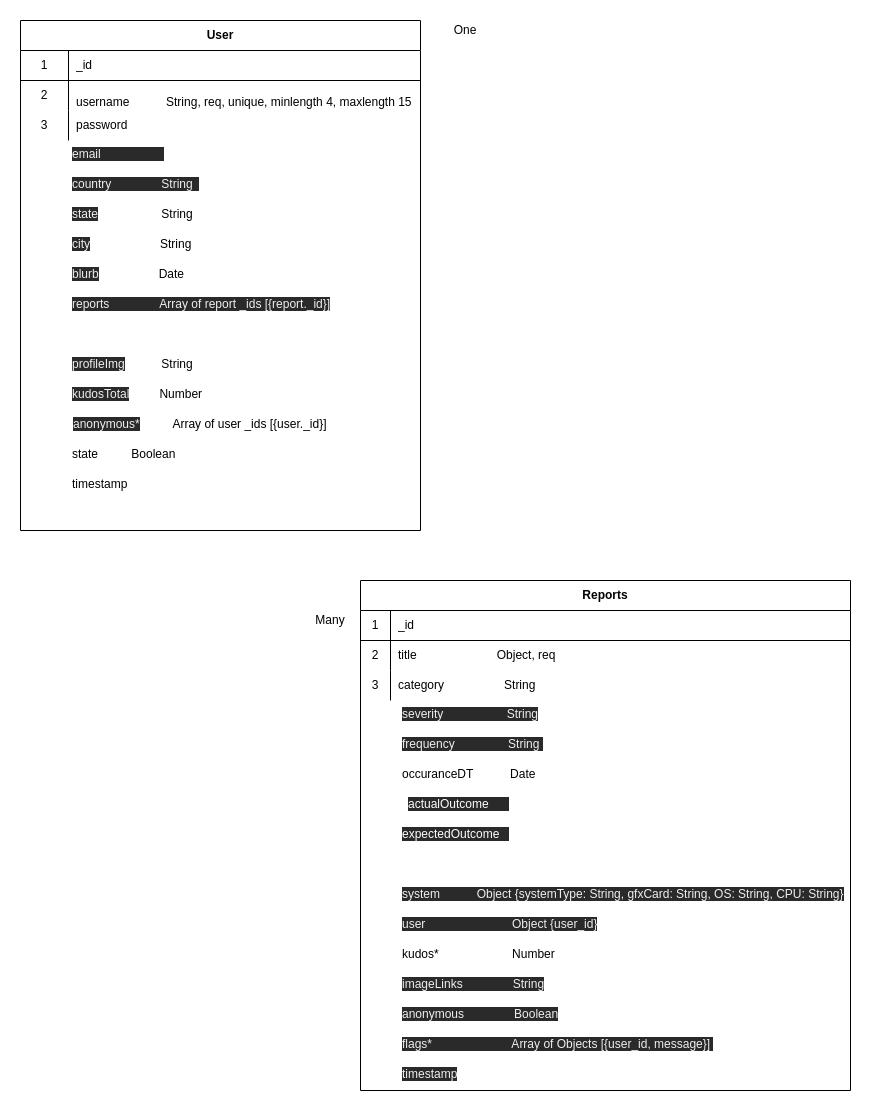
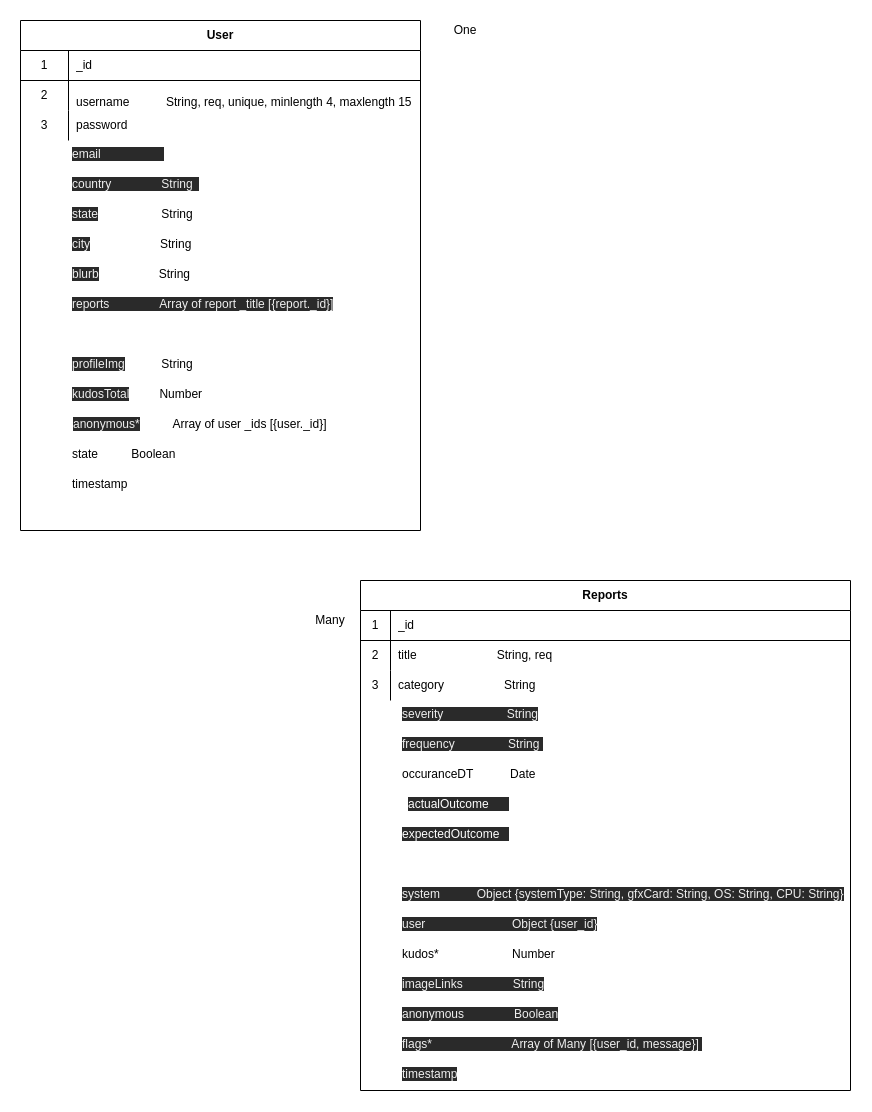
- <mxCell id="28" value="&lt;span style=&quot;color: rgb(240 , 240 , 240) ; font-family: &amp;#34;helvetica&amp;#34; ; font-size: 12px ; font-style: normal ; font-weight: 400 ; letter-spacing: normal ; text-align: left ; text-indent: 0px ; text-transform: none ; word-spacing: 0px ; background-color: rgb(42 , 42 , 42) ; display: inline ; float: none&quot;&gt;blurb&lt;/span&gt;&lt;span style=&quot;font-family: &amp;#34;helvetica&amp;#34;&quot;&gt;&amp;nbsp; &amp;nbsp; &amp;nbsp; &amp;nbsp; &amp;nbsp; &amp;nbsp; &amp;nbsp; &amp;nbsp; &amp;nbsp; Date&lt;/span&gt;" style="text;whiteSpace=wrap;html=1;" vertex="1" parent="25"><mxGeometry y="120" width="350.0" height="30" as="geometry" /></mxCell>
+ <mxCell id="28" value="&lt;span style=&quot;color: rgb(240 , 240 , 240) ; font-family: &amp;#34;helvetica&amp;#34; ; font-size: 12px ; font-style: normal ; font-weight: 400 ; letter-spacing: normal ; text-align: left ; text-indent: 0px ; text-transform: none ; word-spacing: 0px ; background-color: rgb(42 , 42 , 42) ; display: inline ; float: none&quot;&gt;blurb&lt;/span&gt;&lt;span style=&quot;font-family: &amp;#34;helvetica&amp;#34;&quot;&gt;&amp;nbsp; &amp;nbsp; &amp;nbsp; &amp;nbsp; &amp;nbsp; &amp;nbsp; &amp;nbsp; &amp;nbsp; &amp;nbsp; String&lt;/span&gt;" style="text;whiteSpace=wrap;html=1;" vertex="1" parent="25"><mxGeometry y="120" width="350.0" height="30" as="geometry" /></mxCell>
- <mxCell id="34" value="&lt;span style=&quot;color: rgb(240 , 240 , 240) ; font-family: &amp;#34;helvetica&amp;#34; ; font-size: 12px ; font-style: normal ; font-weight: 400 ; letter-spacing: normal ; text-align: left ; text-indent: 0px ; text-transform: none ; word-spacing: 0px ; background-color: rgb(42 , 42 , 42) ; display: inline ; float: none&quot;&gt;reports&amp;nbsp; &amp;nbsp; &amp;nbsp; &amp;nbsp; &amp;nbsp; &amp;nbsp; &amp;nbsp; &amp;nbsp;Array of report _ids [{report._id}]&lt;/span&gt;" style="text;whiteSpace=wrap;html=1;" vertex="1" parent="25"><mxGeometry y="150" width="350.0" height="30" as="geometry" /></mxCell>
+ <mxCell id="34" value="&lt;span style=&quot;color: rgb(240 , 240 , 240) ; font-family: &amp;#34;helvetica&amp;#34; ; font-size: 12px ; font-style: normal ; font-weight: 400 ; letter-spacing: normal ; text-align: left ; text-indent: 0px ; text-transform: none ; word-spacing: 0px ; background-color: rgb(42 , 42 , 42) ; display: inline ; float: none&quot;&gt;reports&amp;nbsp; &amp;nbsp; &amp;nbsp; &amp;nbsp; &amp;nbsp; &amp;nbsp; &amp;nbsp; &amp;nbsp;Array of report _title [{report._id}]&lt;/span&gt;" style="text;whiteSpace=wrap;html=1;" vertex="1" parent="25"><mxGeometry y="150" width="350.0" height="30" as="geometry" /></mxCell>
- <mxCell id="8" value="&lt;font color=&quot;#000000&quot; style=&quot;font-size: 12px&quot;&gt;title&amp;nbsp; &amp;nbsp; &amp;nbsp; &amp;nbsp; &amp;nbsp; &amp;nbsp; &amp;nbsp; &amp;nbsp; &amp;nbsp; &amp;nbsp; &amp;nbsp; &amp;nbsp;&amp;nbsp;&lt;span id=&quot;docs-internal-guid-bc0034bc-7fff-7c16-d90e-8620561f34ab&quot;&gt;&lt;span style=&quot;font-family: &amp;#34;arial&amp;#34; ; background-color: transparent ; vertical-align: baseline&quot;&gt;Object, req&lt;/span&gt;&lt;/span&gt;&lt;/font&gt;" style="shape=partialRectangle;html=1;whiteSpace=wrap;connectable=0;fillColor=none;top=0;left=0;bottom=0;right=0;align=left;spacingLeft=6;overflow=hidden;" vertex="1" parent="6"><mxGeometry x="30" width="460" height="30" as="geometry" /></mxCell>
+ <mxCell id="8" value="&lt;font color=&quot;#000000&quot; style=&quot;font-size: 12px&quot;&gt;title&amp;nbsp; &amp;nbsp; &amp;nbsp; &amp;nbsp; &amp;nbsp; &amp;nbsp; &amp;nbsp; &amp;nbsp; &amp;nbsp; &amp;nbsp; &amp;nbsp; &amp;nbsp;&amp;nbsp;&lt;span id=&quot;docs-internal-guid-bc0034bc-7fff-7c16-d90e-8620561f34ab&quot;&gt;&lt;span style=&quot;font-family: &amp;#34;arial&amp;#34; ; background-color: transparent ; vertical-align: baseline&quot;&gt;String, req&lt;/span&gt;&lt;/span&gt;&lt;/font&gt;" style="shape=partialRectangle;html=1;whiteSpace=wrap;connectable=0;fillColor=none;top=0;left=0;bottom=0;right=0;align=left;spacingLeft=6;overflow=hidden;" vertex="1" parent="6"><mxGeometry x="30" width="460" height="30" as="geometry" /></mxCell>
- <mxCell id="50" value="&lt;span style=&quot;color: rgb(240 , 240 , 240) ; font-family: &amp;#34;helvetica&amp;#34; ; font-size: 12px ; font-style: normal ; font-weight: 400 ; letter-spacing: normal ; text-align: left ; text-indent: 0px ; text-transform: none ; word-spacing: 0px ; background-color: rgb(42 , 42 , 42) ; display: inline ; float: none&quot;&gt;flags*&amp;nbsp; &amp;nbsp; &amp;nbsp; &amp;nbsp; &amp;nbsp; &amp;nbsp; &amp;nbsp; &amp;nbsp; &amp;nbsp; &amp;nbsp; &amp;nbsp; &amp;nbsp; Array of Objects [{user_id, message}]&amp;nbsp;&lt;/span&gt;" style="text;whiteSpace=wrap;html=1;" vertex="1" parent="43"><mxGeometry y="150" width="450.0" height="30" as="geometry" /></mxCell>
+ <mxCell id="50" value="&lt;span style=&quot;color: rgb(240 , 240 , 240) ; font-family: &amp;#34;helvetica&amp;#34; ; font-size: 12px ; font-style: normal ; font-weight: 400 ; letter-spacing: normal ; text-align: left ; text-indent: 0px ; text-transform: none ; word-spacing: 0px ; background-color: rgb(42 , 42 , 42) ; display: inline ; float: none&quot;&gt;flags*&amp;nbsp; &amp;nbsp; &amp;nbsp; &amp;nbsp; &amp;nbsp; &amp;nbsp; &amp;nbsp; &amp;nbsp; &amp;nbsp; &amp;nbsp; &amp;nbsp; &amp;nbsp; Array of Many [{user_id, message}]&amp;nbsp;&lt;/span&gt;" style="text;whiteSpace=wrap;html=1;" vertex="1" parent="43"><mxGeometry y="150" width="450.0" height="30" as="geometry" /></mxCell>
